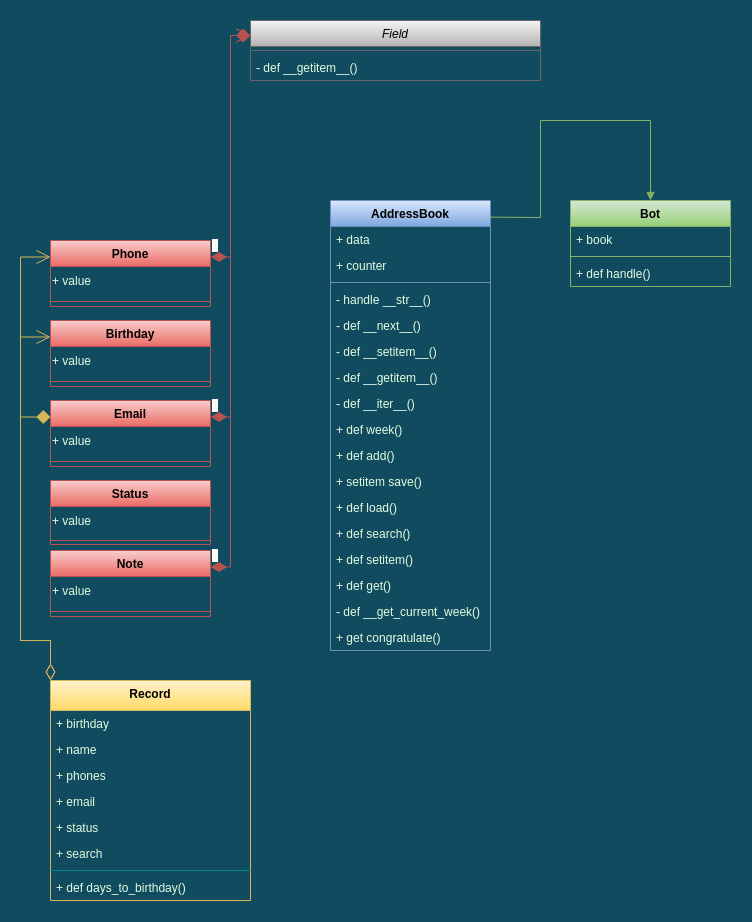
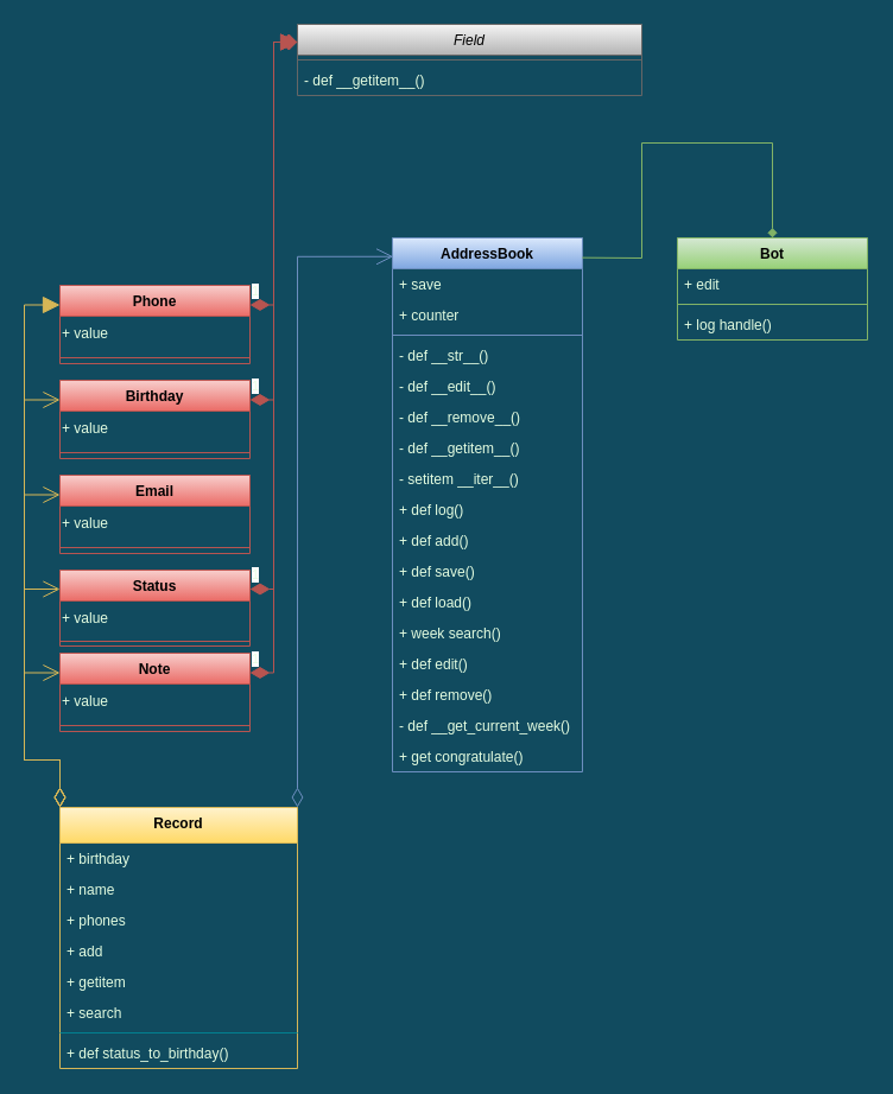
- <mxCell id="61" value="" style="html=1;verticalAlign=bottom;endArrow=block;rounded=0;labelBackgroundColor=none;strokeColor=#82b366;fontColor=none;fillColor=#d5e8d4;exitX=0.998;exitY=0.037;exitDx=0;exitDy=0;entryX=0.5;entryY=0;entryDx=0;entryDy=0;gradientColor=#97d077;exitPerimeter=0;" edge="1" parent="1" source="34" target="24"><mxGeometry width="80" relative="1" as="geometry"><mxPoint x="430" y="300" as="sourcePoint" /><mxPoint x="510" y="300" as="targetPoint" /><Array as="points"><mxPoint x="540" y="217" /><mxPoint x="540" y="120" /><mxPoint x="650" y="120" /></Array></mxGeometry></mxCell>
+ <mxCell id="61" value="" style="html=1;verticalAlign=bottom;endArrow=diamond;rounded=0;labelBackgroundColor=none;strokeColor=#82b366;fontColor=none;fillColor=#d5e8d4;exitX=0.998;exitY=0.037;exitDx=0;exitDy=0;entryX=0.5;entryY=0;entryDx=0;entryDy=0;gradientColor=#97d077;exitPerimeter=0;" edge="1" parent="1" source="34" target="24"><mxGeometry width="80" relative="1" as="geometry"><mxPoint x="430" y="300" as="sourcePoint" /><mxPoint x="510" y="300" as="targetPoint" /><Array as="points"><mxPoint x="540" y="217" /><mxPoint x="540" y="120" /><mxPoint x="650" y="120" /></Array></mxGeometry></mxCell>
- <mxCell id="35" value="+ data" style="text;strokeColor=none;fillColor=none;align=left;verticalAlign=top;spacingLeft=4;spacingRight=4;overflow=hidden;rotatable=0;points=[[0,0.5],[1,0.5]];portConstraint=eastwest;fontColor=#E4FDE1;" vertex="1" parent="34"><mxGeometry y="26" width="160" height="26" as="geometry" /></mxCell>
+ <mxCell id="35" value="+ save" style="text;strokeColor=none;fillColor=none;align=left;verticalAlign=top;spacingLeft=4;spacingRight=4;overflow=hidden;rotatable=0;points=[[0,0.5],[1,0.5]];portConstraint=eastwest;fontColor=#E4FDE1;" vertex="1" parent="34"><mxGeometry y="26" width="160" height="26" as="geometry" /></mxCell>
- <mxCell id="25" value="+ book" style="text;strokeColor=none;fillColor=none;align=left;verticalAlign=top;spacingLeft=4;spacingRight=4;overflow=hidden;rotatable=0;points=[[0,0.5],[1,0.5]];portConstraint=eastwest;fontColor=#E4FDE1;" vertex="1" parent="24"><mxGeometry y="26" width="160" height="26" as="geometry" /></mxCell>
+ <mxCell id="25" value="+ edit" style="text;strokeColor=none;fillColor=none;align=left;verticalAlign=top;spacingLeft=4;spacingRight=4;overflow=hidden;rotatable=0;points=[[0,0.5],[1,0.5]];portConstraint=eastwest;fontColor=#E4FDE1;" vertex="1" parent="24"><mxGeometry y="26" width="160" height="26" as="geometry" /></mxCell>
- <mxCell id="57" value="1" style="endArrow=open;html=1;endSize=12;startArrow=diamondThin;startSize=14;startFill=0;edgeStyle=orthogonalEdgeStyle;align=left;verticalAlign=bottom;rounded=0;strokeColor=#d6b656;fontColor=none;fillColor=#fff2cc;entryX=0;entryY=0.25;entryDx=0;entryDy=0;exitX=0;exitY=0;exitDx=0;exitDy=0;labelBackgroundColor=none;noLabel=1;gradientColor=#ffd966;" edge="1" parent="1" source="2" target="15"><mxGeometry x="-1" y="3" relative="1" as="geometry"><mxPoint x="70" y="680" as="sourcePoint" /><mxPoint x="30" y="560" as="targetPoint" /><Array as="points"><mxPoint x="50" y="640" /><mxPoint x="20" y="640" /><mxPoint x="20" y="257" /></Array></mxGeometry></mxCell>
+ <mxCell id="57" value="1" style="endArrow=block;html=1;endSize=12;startArrow=diamondThin;startSize=14;startFill=0;edgeStyle=orthogonalEdgeStyle;align=left;verticalAlign=bottom;rounded=0;strokeColor=#d6b656;fontColor=none;fillColor=#fff2cc;entryX=0;entryY=0.25;entryDx=0;entryDy=0;exitX=0;exitY=0;exitDx=0;exitDy=0;labelBackgroundColor=none;noLabel=1;gradientColor=#ffd966;" edge="1" parent="1" source="2" target="15"><mxGeometry x="-1" y="3" relative="1" as="geometry"><mxPoint x="70" y="680" as="sourcePoint" /><mxPoint x="30" y="560" as="targetPoint" /><Array as="points"><mxPoint x="50" y="640" /><mxPoint x="20" y="640" /><mxPoint x="20" y="257" /></Array></mxGeometry></mxCell>
- <mxCell id="27" value="+ def handle()" style="text;strokeColor=none;fillColor=none;align=left;verticalAlign=top;spacingLeft=4;spacingRight=4;overflow=hidden;rotatable=0;points=[[0,0.5],[1,0.5]];portConstraint=eastwest;fontColor=#E4FDE1;" vertex="1" parent="24"><mxGeometry y="60" width="160" height="26" as="geometry" /></mxCell>
+ <mxCell id="27" value="+ log handle()" style="text;strokeColor=none;fillColor=none;align=left;verticalAlign=top;spacingLeft=4;spacingRight=4;overflow=hidden;rotatable=0;points=[[0,0.5],[1,0.5]];portConstraint=eastwest;fontColor=#E4FDE1;" vertex="1" parent="24"><mxGeometry y="60" width="160" height="26" as="geometry" /></mxCell>
- <mxCell id="38" value="- handle __str__()" style="text;strokeColor=none;fillColor=none;align=left;verticalAlign=top;spacingLeft=4;spacingRight=4;overflow=hidden;rotatable=0;points=[[0,0.5],[1,0.5]];portConstraint=eastwest;fontColor=#E4FDE1;" vertex="1" parent="34"><mxGeometry y="86" width="160" height="26" as="geometry" /></mxCell>
+ <mxCell id="38" value="- def __str__()" style="text;strokeColor=none;fillColor=none;align=left;verticalAlign=top;spacingLeft=4;spacingRight=4;overflow=hidden;rotatable=0;points=[[0,0.5],[1,0.5]];portConstraint=eastwest;fontColor=#E4FDE1;" vertex="1" parent="34"><mxGeometry y="86" width="160" height="26" as="geometry" /></mxCell>
- <mxCell id="39" value="- def __next__()" style="text;strokeColor=none;fillColor=none;align=left;verticalAlign=top;spacingLeft=4;spacingRight=4;overflow=hidden;rotatable=0;points=[[0,0.5],[1,0.5]];portConstraint=eastwest;fontColor=#E4FDE1;" vertex="1" parent="34"><mxGeometry y="112" width="160" height="26" as="geometry" /></mxCell>
+ <mxCell id="39" value="- def __edit__()" style="text;strokeColor=none;fillColor=none;align=left;verticalAlign=top;spacingLeft=4;spacingRight=4;overflow=hidden;rotatable=0;points=[[0,0.5],[1,0.5]];portConstraint=eastwest;fontColor=#E4FDE1;" vertex="1" parent="34"><mxGeometry y="112" width="160" height="26" as="geometry" /></mxCell>
+ <mxCell id="53" value="1" style="endArrow=open;html=1;endSize=12;startArrow=diamondThin;startSize=14;startFill=1;edgeStyle=orthogonalEdgeStyle;align=left;verticalAlign=bottom;rounded=0;strokeColor=#b85450;fontColor=#E4FDE1;fillColor=#f8cecc;exitX=1;exitY=0.25;exitDx=0;exitDy=0;entryX=0;entryY=0.25;entryDx=0;entryDy=0;gradientColor=#ea6b66;" edge="1" parent="1" source="31" target="12"><mxGeometry x="-1" y="3" relative="1" as="geometry"><mxPoint x="400" y="340" as="sourcePoint" /><mxPoint x="410" y="260" as="targetPoint" /></mxGeometry></mxCell>
- <mxCell id="40" value="- def __setitem__()" style="text;strokeColor=none;fillColor=none;align=left;verticalAlign=top;spacingLeft=4;spacingRight=4;overflow=hidden;rotatable=0;points=[[0,0.5],[1,0.5]];portConstraint=eastwest;fontColor=#E4FDE1;" vertex="1" parent="34"><mxGeometry y="138" width="160" height="26" as="geometry" /></mxCell>
+ <mxCell id="40" value="- def __remove__()" style="text;strokeColor=none;fillColor=none;align=left;verticalAlign=top;spacingLeft=4;spacingRight=4;overflow=hidden;rotatable=0;points=[[0,0.5],[1,0.5]];portConstraint=eastwest;fontColor=#E4FDE1;" vertex="1" parent="34"><mxGeometry y="138" width="160" height="26" as="geometry" /></mxCell>
+ <mxCell id="62" value="" style="endArrow=open;html=1;endSize=12;startArrow=diamondThin;startSize=14;startFill=0;edgeStyle=orthogonalEdgeStyle;align=left;verticalAlign=bottom;rounded=0;labelBackgroundColor=none;strokeColor=#6c8ebf;fontColor=none;fillColor=#dae8fc;exitX=1;exitY=0;exitDx=0;exitDy=0;entryX=0.004;entryY=0.035;entryDx=0;entryDy=0;entryPerimeter=0;gradientColor=#7ea6e0;" edge="1" parent="1" source="2" target="34"><mxGeometry x="-1" y="3" relative="1" as="geometry"><mxPoint x="390" y="600" as="sourcePoint" /><mxPoint x="550" y="600" as="targetPoint" /></mxGeometry></mxCell>
- <mxCell id="42" value="- def __iter__()" style="text;strokeColor=none;fillColor=none;align=left;verticalAlign=top;spacingLeft=4;spacingRight=4;overflow=hidden;rotatable=0;points=[[0,0.5],[1,0.5]];portConstraint=eastwest;fontColor=#E4FDE1;" vertex="1" parent="34"><mxGeometry y="190" width="160" height="26" as="geometry" /></mxCell>
+ <mxCell id="42" value="- setitem __iter__()" style="text;strokeColor=none;fillColor=none;align=left;verticalAlign=top;spacingLeft=4;spacingRight=4;overflow=hidden;rotatable=0;points=[[0,0.5],[1,0.5]];portConstraint=eastwest;fontColor=#E4FDE1;" vertex="1" parent="34"><mxGeometry y="190" width="160" height="26" as="geometry" /></mxCell>
- <mxCell id="58" value="1" style="endArrow=diamond;html=1;endSize=12;startArrow=diamondThin;startSize=14;startFill=0;edgeStyle=orthogonalEdgeStyle;align=left;verticalAlign=bottom;rounded=0;strokeColor=#d6b656;fontColor=none;fillColor=#fff2cc;exitX=0;exitY=0;exitDx=0;exitDy=0;entryX=0;entryY=0.25;entryDx=0;entryDy=0;labelBackgroundColor=none;noLabel=1;gradientColor=#ffd966;" edge="1" parent="1" source="2" target="28"><mxGeometry x="-1" y="3" relative="1" as="geometry"><mxPoint x="390" y="520" as="sourcePoint" /><mxPoint x="550" y="520" as="targetPoint" /><Array as="points"><mxPoint x="50" y="640" /><mxPoint x="20" y="640" /><mxPoint x="20" y="417" /></Array></mxGeometry></mxCell>
+ <mxCell id="58" value="1" style="endArrow=open;html=1;endSize=12;startArrow=diamondThin;startSize=14;startFill=0;edgeStyle=orthogonalEdgeStyle;align=left;verticalAlign=bottom;rounded=0;strokeColor=#d6b656;fontColor=none;fillColor=#fff2cc;exitX=0;exitY=0;exitDx=0;exitDy=0;entryX=0;entryY=0.25;entryDx=0;entryDy=0;labelBackgroundColor=none;noLabel=1;gradientColor=#ffd966;" edge="1" parent="1" source="2" target="28"><mxGeometry x="-1" y="3" relative="1" as="geometry"><mxPoint x="390" y="520" as="sourcePoint" /><mxPoint x="550" y="520" as="targetPoint" /><Array as="points"><mxPoint x="50" y="640" /><mxPoint x="20" y="640" /><mxPoint x="20" y="417" /></Array></mxGeometry></mxCell>
- <mxCell id="54" value="1" style="endArrow=open;html=1;endSize=12;startArrow=diamondThin;startSize=14;startFill=1;edgeStyle=orthogonalEdgeStyle;align=left;verticalAlign=bottom;rounded=0;strokeColor=#b85450;fontColor=#E4FDE1;fillColor=#f8cecc;exitX=1;exitY=0.25;exitDx=0;exitDy=0;entryX=0;entryY=0.25;entryDx=0;entryDy=0;gradientColor=#ea6b66;" edge="1" parent="1" source="28" target="12"><mxGeometry x="-1" y="3" relative="1" as="geometry"><mxPoint x="400" y="340" as="sourcePoint" /><mxPoint x="350" y="90" as="targetPoint" /></mxGeometry></mxCell>
- <mxCell id="43" value="+ def week()" style="text;strokeColor=none;fillColor=none;align=left;verticalAlign=top;spacingLeft=4;spacingRight=4;overflow=hidden;rotatable=0;points=[[0,0.5],[1,0.5]];portConstraint=eastwest;fontColor=#E4FDE1;" vertex="1" parent="34"><mxGeometry y="216" width="160" height="26" as="geometry" /></mxCell>
+ <mxCell id="43" value="+ def log()" style="text;strokeColor=none;fillColor=none;align=left;verticalAlign=top;spacingLeft=4;spacingRight=4;overflow=hidden;rotatable=0;points=[[0,0.5],[1,0.5]];portConstraint=eastwest;fontColor=#E4FDE1;" vertex="1" parent="34"><mxGeometry y="216" width="160" height="26" as="geometry" /></mxCell>
- <mxCell id="45" value="+ setitem save()" style="text;strokeColor=none;fillColor=none;align=left;verticalAlign=top;spacingLeft=4;spacingRight=4;overflow=hidden;rotatable=0;points=[[0,0.5],[1,0.5]];portConstraint=eastwest;fontColor=#E4FDE1;" vertex="1" parent="34"><mxGeometry y="268" width="160" height="26" as="geometry" /></mxCell>
+ <mxCell id="45" value="+ def save()" style="text;strokeColor=none;fillColor=none;align=left;verticalAlign=top;spacingLeft=4;spacingRight=4;overflow=hidden;rotatable=0;points=[[0,0.5],[1,0.5]];portConstraint=eastwest;fontColor=#E4FDE1;" vertex="1" parent="34"><mxGeometry y="268" width="160" height="26" as="geometry" /></mxCell>
+ <mxCell id="59" value="1" style="endArrow=open;html=1;endSize=12;startArrow=diamondThin;startSize=14;startFill=0;edgeStyle=orthogonalEdgeStyle;align=left;verticalAlign=bottom;rounded=0;strokeColor=#d6b656;fontColor=none;fillColor=#fff2cc;exitX=0;exitY=0;exitDx=0;exitDy=0;entryX=0;entryY=0.25;entryDx=0;entryDy=0;labelBackgroundColor=none;noLabel=1;gradientColor=#ffd966;" edge="1" parent="1" source="2" target="18"><mxGeometry x="-1" relative="1" as="geometry"><mxPoint x="390" y="420" as="sourcePoint" /><mxPoint x="550" y="420" as="targetPoint" /><Array as="points"><mxPoint x="50" y="640" /><mxPoint x="20" y="640" /><mxPoint x="20" y="496" /></Array><mxPoint as="offset" /></mxGeometry></mxCell>
+ <mxCell id="55" value="1" style="endArrow=open;html=1;endSize=12;startArrow=diamondThin;startSize=14;startFill=1;edgeStyle=orthogonalEdgeStyle;align=left;verticalAlign=bottom;rounded=0;strokeColor=#b85450;fontColor=#E4FDE1;fillColor=#f8cecc;exitX=1;exitY=0.25;exitDx=0;exitDy=0;entryX=0;entryY=0.25;entryDx=0;entryDy=0;gradientColor=#ea6b66;" edge="1" parent="1" source="18" target="12"><mxGeometry x="-1" y="3" relative="1" as="geometry"><mxPoint x="250" y="490" as="sourcePoint" /><mxPoint x="410" y="490" as="targetPoint" /></mxGeometry></mxCell>
- <mxCell id="56" value="1" style="endArrow=open;html=1;endSize=12;startArrow=diamondThin;startSize=14;startFill=1;edgeStyle=orthogonalEdgeStyle;align=left;verticalAlign=bottom;rounded=0;strokeColor=#b85450;fontColor=#E4FDE1;fillColor=#f8cecc;exitX=1;exitY=0.25;exitDx=0;exitDy=0;entryX=0;entryY=0.25;entryDx=0;entryDy=0;gradientColor=#ea6b66;" edge="1" parent="1" source="21" target="12"><mxGeometry x="-1" y="3" relative="1" as="geometry"><mxPoint x="250" y="540" as="sourcePoint" /><mxPoint x="340" y="100" as="targetPoint" /></mxGeometry></mxCell>
+ <mxCell id="56" value="1" style="endArrow=block;html=1;endSize=12;startArrow=diamondThin;startSize=14;startFill=1;edgeStyle=orthogonalEdgeStyle;align=left;verticalAlign=bottom;rounded=0;strokeColor=#b85450;fontColor=#E4FDE1;fillColor=#f8cecc;exitX=1;exitY=0.25;exitDx=0;exitDy=0;entryX=0;entryY=0.25;entryDx=0;entryDy=0;gradientColor=#ea6b66;" edge="1" parent="1" source="21" target="12"><mxGeometry x="-1" y="3" relative="1" as="geometry"><mxPoint x="250" y="540" as="sourcePoint" /><mxPoint x="340" y="100" as="targetPoint" /></mxGeometry></mxCell>
- <mxCell id="47" value="+ def search()" style="text;strokeColor=none;fillColor=none;align=left;verticalAlign=top;spacingLeft=4;spacingRight=4;overflow=hidden;rotatable=0;points=[[0,0.5],[1,0.5]];portConstraint=eastwest;fontColor=#E4FDE1;" vertex="1" parent="34"><mxGeometry y="320" width="160" height="26" as="geometry" /></mxCell>
+ <mxCell id="47" value="+ week search()" style="text;strokeColor=none;fillColor=none;align=left;verticalAlign=top;spacingLeft=4;spacingRight=4;overflow=hidden;rotatable=0;points=[[0,0.5],[1,0.5]];portConstraint=eastwest;fontColor=#E4FDE1;" vertex="1" parent="34"><mxGeometry y="320" width="160" height="26" as="geometry" /></mxCell>
- <mxCell id="48" value="+ def setitem()" style="text;strokeColor=none;fillColor=none;align=left;verticalAlign=top;spacingLeft=4;spacingRight=4;overflow=hidden;rotatable=0;points=[[0,0.5],[1,0.5]];portConstraint=eastwest;fontColor=#E4FDE1;" vertex="1" parent="34"><mxGeometry y="346" width="160" height="26" as="geometry" /></mxCell>
+ <mxCell id="48" value="+ def edit()" style="text;strokeColor=none;fillColor=none;align=left;verticalAlign=top;spacingLeft=4;spacingRight=4;overflow=hidden;rotatable=0;points=[[0,0.5],[1,0.5]];portConstraint=eastwest;fontColor=#E4FDE1;" vertex="1" parent="34"><mxGeometry y="346" width="160" height="26" as="geometry" /></mxCell>
+ <mxCell id="60" value="1" style="endArrow=open;html=1;endSize=12;startArrow=diamondThin;startSize=14;startFill=0;edgeStyle=orthogonalEdgeStyle;align=left;verticalAlign=bottom;rounded=0;strokeColor=#d6b656;fontColor=none;fillColor=#fff2cc;exitX=0;exitY=0;exitDx=0;exitDy=0;entryX=0;entryY=0.25;entryDx=0;entryDy=0;labelBackgroundColor=none;noLabel=1;gradientColor=#ffd966;" edge="1" parent="1" source="2" target="21"><mxGeometry x="-1" y="3" relative="1" as="geometry"><mxPoint x="390" y="620" as="sourcePoint" /><mxPoint x="550" y="620" as="targetPoint" /><Array as="points"><mxPoint x="50" y="640" /><mxPoint x="20" y="640" /><mxPoint x="20" y="567" /></Array></mxGeometry></mxCell>
- <mxCell id="49" value="+ def get()" style="text;strokeColor=none;fillColor=none;align=left;verticalAlign=top;spacingLeft=4;spacingRight=4;overflow=hidden;rotatable=0;points=[[0,0.5],[1,0.5]];portConstraint=eastwest;fontColor=#E4FDE1;" vertex="1" parent="34"><mxGeometry y="372" width="160" height="26" as="geometry" /></mxCell>
+ <mxCell id="49" value="+ def remove()" style="text;strokeColor=none;fillColor=none;align=left;verticalAlign=top;spacingLeft=4;spacingRight=4;overflow=hidden;rotatable=0;points=[[0,0.5],[1,0.5]];portConstraint=eastwest;fontColor=#E4FDE1;" vertex="1" parent="34"><mxGeometry y="372" width="160" height="26" as="geometry" /></mxCell>
- <mxCell id="6" value="+ email" style="text;strokeColor=none;fillColor=none;align=left;verticalAlign=top;spacingLeft=4;spacingRight=4;overflow=hidden;rotatable=0;points=[[0,0.5],[1,0.5]];portConstraint=eastwest;rounded=1;fontColor=#E4FDE1;" vertex="1" parent="2"><mxGeometry y="108" width="200" height="26" as="geometry" /></mxCell>
+ <mxCell id="6" value="+ add" style="text;strokeColor=none;fillColor=none;align=left;verticalAlign=top;spacingLeft=4;spacingRight=4;overflow=hidden;rotatable=0;points=[[0,0.5],[1,0.5]];portConstraint=eastwest;rounded=1;fontColor=#E4FDE1;" vertex="1" parent="2"><mxGeometry y="108" width="200" height="26" as="geometry" /></mxCell>
- <mxCell id="7" value="+ status" style="text;strokeColor=none;fillColor=none;align=left;verticalAlign=top;spacingLeft=4;spacingRight=4;overflow=hidden;rotatable=0;points=[[0,0.5],[1,0.5]];portConstraint=eastwest;rounded=1;fontColor=#E4FDE1;" vertex="1" parent="2"><mxGeometry y="134" width="200" height="26" as="geometry" /></mxCell>
+ <mxCell id="7" value="+ getitem" style="text;strokeColor=none;fillColor=none;align=left;verticalAlign=top;spacingLeft=4;spacingRight=4;overflow=hidden;rotatable=0;points=[[0,0.5],[1,0.5]];portConstraint=eastwest;rounded=1;fontColor=#E4FDE1;" vertex="1" parent="2"><mxGeometry y="134" width="200" height="26" as="geometry" /></mxCell>
- <mxCell id="10" value="+ def days_to_birthday()" style="text;strokeColor=none;fillColor=none;align=left;verticalAlign=top;spacingLeft=4;spacingRight=4;overflow=hidden;rotatable=0;points=[[0,0.5],[1,0.5]];portConstraint=eastwest;rounded=1;fontColor=#E4FDE1;" parent="2" vertex="1"><mxGeometry y="194" width="200" height="26" as="geometry" /></mxCell>
+ <mxCell id="10" value="+ def status_to_birthday()" style="text;strokeColor=none;fillColor=none;align=left;verticalAlign=top;spacingLeft=4;spacingRight=4;overflow=hidden;rotatable=0;points=[[0,0.5],[1,0.5]];portConstraint=eastwest;rounded=1;fontColor=#E4FDE1;" parent="2" vertex="1"><mxGeometry y="194" width="200" height="26" as="geometry" /></mxCell>
